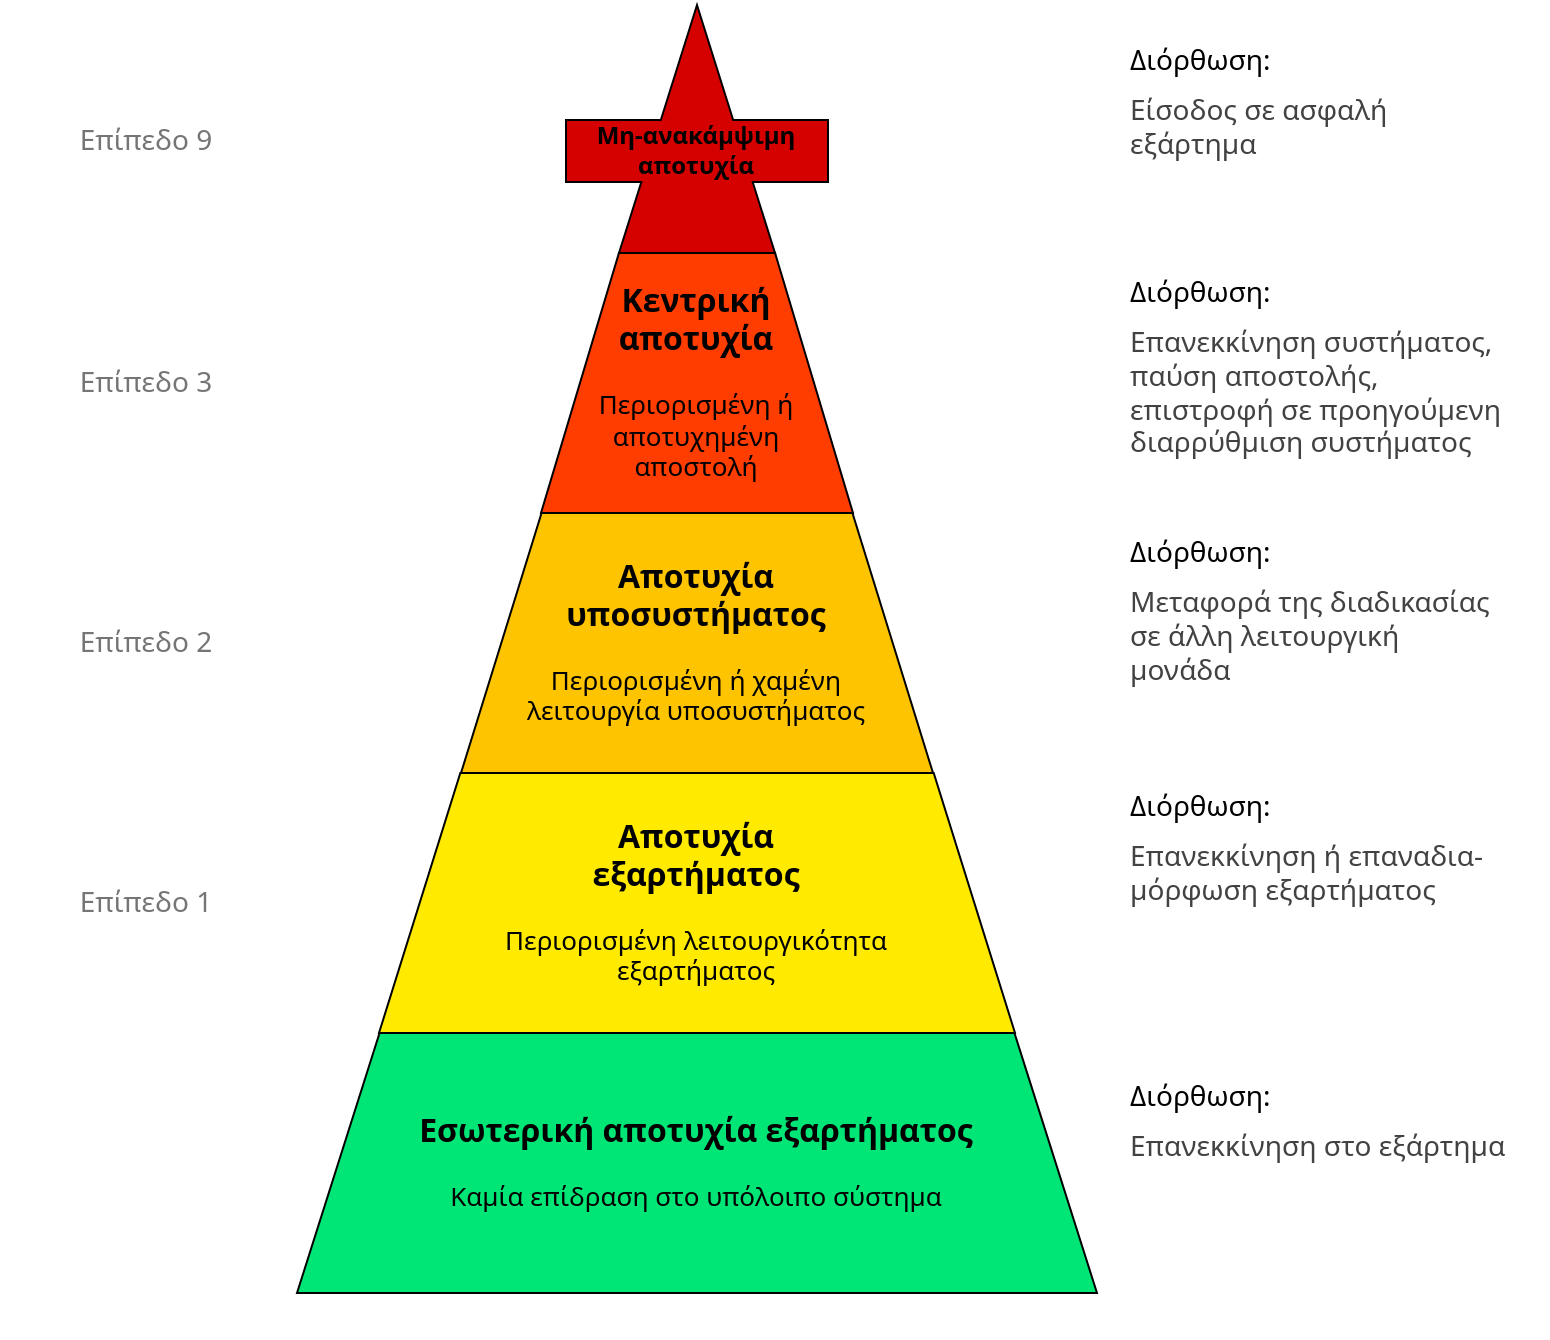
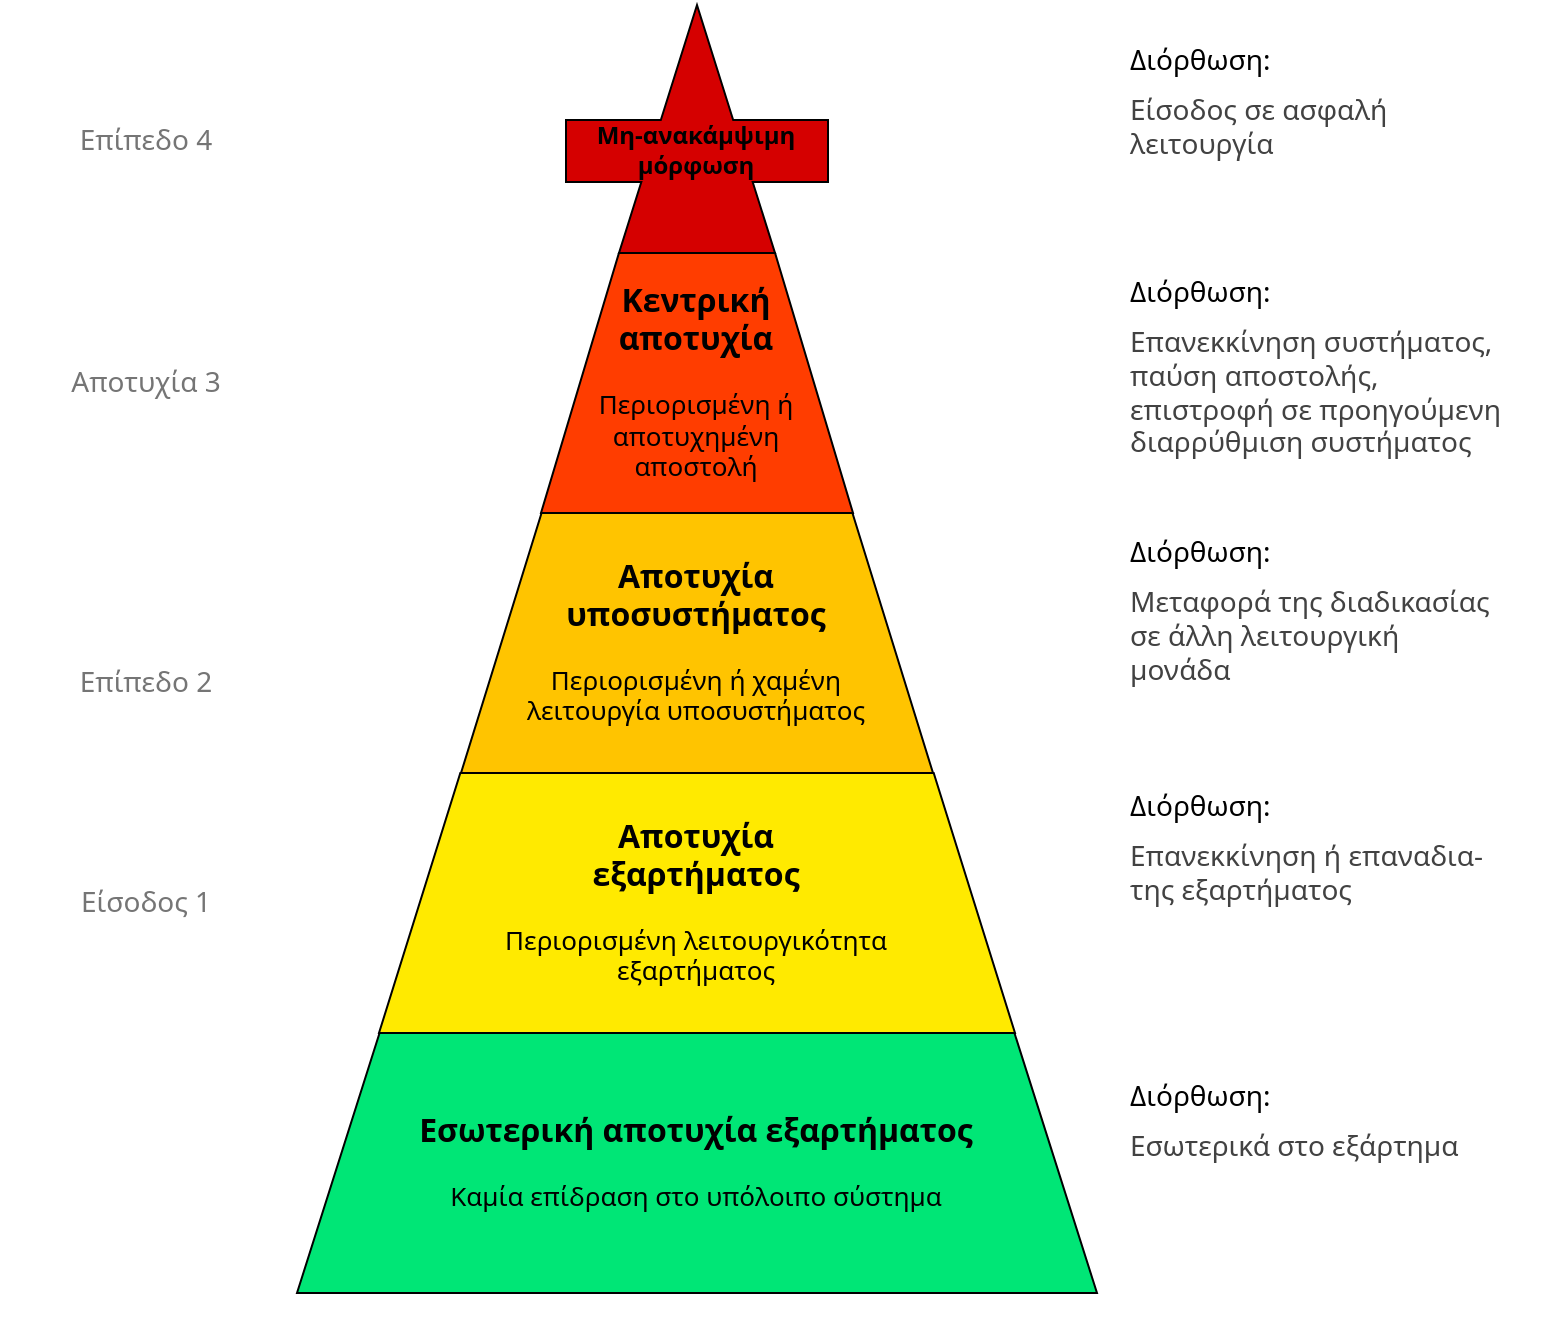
- <mxCell id="23" value="Είσοδος σε ασφαλή εξάρτημα" style="text;html=1;strokeColor=none;fillColor=none;align=left;verticalAlign=top;whiteSpace=wrap;rounded=0;labelBackgroundColor=none;fontFamily=Noto Sans;fontSource=https%3A%2F%2Ffonts.googleapis.com%2Fcss%3Ffamily%3DNoto%2BSans;fontSize=14;fontColor=#424242;" parent="1" vertex="1"><mxGeometry x="563" y="40" width="190" height="90" as="geometry" /></mxCell>
+ <mxCell id="23" value="Είσοδος σε ασφαλή λειτουργία" style="text;html=1;strokeColor=none;fillColor=none;align=left;verticalAlign=top;whiteSpace=wrap;rounded=0;labelBackgroundColor=none;fontFamily=Noto Sans;fontSource=https%3A%2F%2Ffonts.googleapis.com%2Fcss%3Ffamily%3DNoto%2BSans;fontSize=14;fontColor=#424242;" parent="1" vertex="1"><mxGeometry x="563" y="40" width="190" height="90" as="geometry" /></mxCell>
- <mxCell id="13" value="Επίπεδο 9" style="text;html=1;strokeColor=none;fillColor=none;align=center;verticalAlign=middle;whiteSpace=wrap;rounded=0;labelBackgroundColor=none;fontFamily=Noto Sans;fontSource=https%3A%2F%2Ffonts.googleapis.com%2Fcss%3Ffamily%3DNoto%2BSans;fontSize=14;fontColor=#757575;" parent="1" vertex="1"><mxGeometry x="20" y="60" width="106" height="20" as="geometry" /></mxCell>
+ <mxCell id="13" value="Επίπεδο 4" style="text;html=1;strokeColor=none;fillColor=none;align=center;verticalAlign=middle;whiteSpace=wrap;rounded=0;labelBackgroundColor=none;fontFamily=Noto Sans;fontSource=https%3A%2F%2Ffonts.googleapis.com%2Fcss%3Ffamily%3DNoto%2BSans;fontSize=14;fontColor=#757575;" parent="1" vertex="1"><mxGeometry x="20" y="60" width="106" height="20" as="geometry" /></mxCell>
- <mxCell id="8" value="&lt;div style=&quot;font-size: 12px;&quot;&gt;Μη-ανακάμψιμη&lt;/div&gt;&lt;div style=&quot;font-size: 12px;&quot;&gt;αποτυχία&lt;/div&gt;" style="text;html=1;align=center;verticalAlign=middle;whiteSpace=wrap;rounded=0;fontStyle=1;fontFamily=Noto Sans;fontSource=https%3A%2F%2Ffonts.googleapis.com%2Fcss%3Ffamily%3DNoto%2BSans;fontSize=12;fillColor=#D50000;spacing=10;strokeWidth=4;" parent="1" vertex="1"><mxGeometry x="283" y="60" width="130" height="30" as="geometry" /></mxCell>
+ <mxCell id="8" value="&lt;div style=&quot;font-size: 12px;&quot;&gt;Μη-ανακάμψιμη&lt;/div&gt;&lt;div style=&quot;font-size: 12px;&quot;&gt;μόρφωση&lt;/div&gt;" style="text;html=1;align=center;verticalAlign=middle;whiteSpace=wrap;rounded=0;fontStyle=1;fontFamily=Noto Sans;fontSource=https%3A%2F%2Ffonts.googleapis.com%2Fcss%3Ffamily%3DNoto%2BSans;fontSize=12;fillColor=#D50000;spacing=10;strokeWidth=4;" parent="1" vertex="1"><mxGeometry x="283" y="60" width="130" height="30" as="geometry" /></mxCell>
- <mxCell id="12" value="Επίπεδο 3" style="text;html=1;strokeColor=none;fillColor=none;align=center;verticalAlign=middle;whiteSpace=wrap;rounded=0;labelBackgroundColor=none;fontFamily=Noto Sans;fontSource=https%3A%2F%2Ffonts.googleapis.com%2Fcss%3Ffamily%3DNoto%2BSans;fontSize=14;fontColor=#757575;" parent="1" vertex="1"><mxGeometry x="20" y="181" width="106" height="20" as="geometry" /></mxCell>
+ <mxCell id="12" value="Αποτυχία 3" style="text;html=1;strokeColor=none;fillColor=none;align=center;verticalAlign=middle;whiteSpace=wrap;rounded=0;labelBackgroundColor=none;fontFamily=Noto Sans;fontSource=https%3A%2F%2Ffonts.googleapis.com%2Fcss%3Ffamily%3DNoto%2BSans;fontSize=14;fontColor=#757575;" parent="1" vertex="1"><mxGeometry x="20" y="181" width="106" height="20" as="geometry" /></mxCell>
- <mxCell id="11" value="Επίπεδο 2" style="text;html=1;strokeColor=none;fillColor=none;align=center;verticalAlign=middle;whiteSpace=wrap;rounded=0;labelBackgroundColor=none;fontFamily=Noto Sans;fontSource=https%3A%2F%2Ffonts.googleapis.com%2Fcss%3Ffamily%3DNoto%2BSans;fontSize=14;fontColor=#757575;" parent="1" vertex="1"><mxGeometry x="20" y="311" width="106" height="20" as="geometry" /></mxCell>
+ <mxCell id="11" value="Επίπεδο 2" style="text;html=1;strokeColor=none;fillColor=none;align=center;verticalAlign=middle;whiteSpace=wrap;rounded=0;labelBackgroundColor=none;fontFamily=Noto Sans;fontSource=https%3A%2F%2Ffonts.googleapis.com%2Fcss%3Ffamily%3DNoto%2BSans;fontSize=14;fontColor=#757575;" parent="1" vertex="1"><mxGeometry x="20" y="331" width="106" height="20" as="geometry" /></mxCell>
- <mxCell id="17" value="Επανεκκίνηση ή επαναδια-μόρφωση εξαρτήματος" style="text;html=1;strokeColor=none;fillColor=none;align=left;verticalAlign=top;whiteSpace=wrap;rounded=0;labelBackgroundColor=none;fontFamily=Noto Sans;fontSource=https%3A%2F%2Ffonts.googleapis.com%2Fcss%3Ffamily%3DNoto%2BSans;fontSize=14;fontColor=#424242;" parent="1" vertex="1"><mxGeometry x="563" y="413" width="190" height="90" as="geometry" /></mxCell>
+ <mxCell id="17" value="Επανεκκίνηση ή επαναδια-της εξαρτήματος" style="text;html=1;strokeColor=none;fillColor=none;align=left;verticalAlign=top;whiteSpace=wrap;rounded=0;labelBackgroundColor=none;fontFamily=Noto Sans;fontSource=https%3A%2F%2Ffonts.googleapis.com%2Fcss%3Ffamily%3DNoto%2BSans;fontSize=14;fontColor=#424242;" parent="1" vertex="1"><mxGeometry x="563" y="413" width="190" height="90" as="geometry" /></mxCell>
- <mxCell id="9" value="Επίπεδο 1" style="text;html=1;strokeColor=none;fillColor=none;align=center;verticalAlign=middle;whiteSpace=wrap;rounded=0;labelBackgroundColor=none;fontFamily=Noto Sans;fontSource=https%3A%2F%2Ffonts.googleapis.com%2Fcss%3Ffamily%3DNoto%2BSans;fontSize=14;fontColor=#757575;" parent="1" vertex="1"><mxGeometry x="20" y="441" width="106" height="20" as="geometry" /></mxCell>
+ <mxCell id="9" value="Είσοδος 1" style="text;html=1;strokeColor=none;fillColor=none;align=center;verticalAlign=middle;whiteSpace=wrap;rounded=0;labelBackgroundColor=none;fontFamily=Noto Sans;fontSource=https%3A%2F%2Ffonts.googleapis.com%2Fcss%3Ffamily%3DNoto%2BSans;fontSize=14;fontColor=#757575;" parent="1" vertex="1"><mxGeometry x="20" y="441" width="106" height="20" as="geometry" /></mxCell>
- <mxCell id="15" value="Επανεκκίνηση στο εξάρτημα" style="text;html=1;strokeColor=none;fillColor=none;align=left;verticalAlign=top;whiteSpace=wrap;rounded=0;labelBackgroundColor=none;fontFamily=Noto Sans;fontSource=https%3A%2F%2Ffonts.googleapis.com%2Fcss%3Ffamily%3DNoto%2BSans;fontSize=14;fontColor=#424242;" parent="1" vertex="1"><mxGeometry x="563" y="558" width="190" height="90" as="geometry" /></mxCell>
+ <mxCell id="15" value="Εσωτερικά στο εξάρτημα" style="text;html=1;strokeColor=none;fillColor=none;align=left;verticalAlign=top;whiteSpace=wrap;rounded=0;labelBackgroundColor=none;fontFamily=Noto Sans;fontSource=https%3A%2F%2Ffonts.googleapis.com%2Fcss%3Ffamily%3DNoto%2BSans;fontSize=14;fontColor=#424242;" parent="1" vertex="1"><mxGeometry x="563" y="558" width="190" height="90" as="geometry" /></mxCell>
